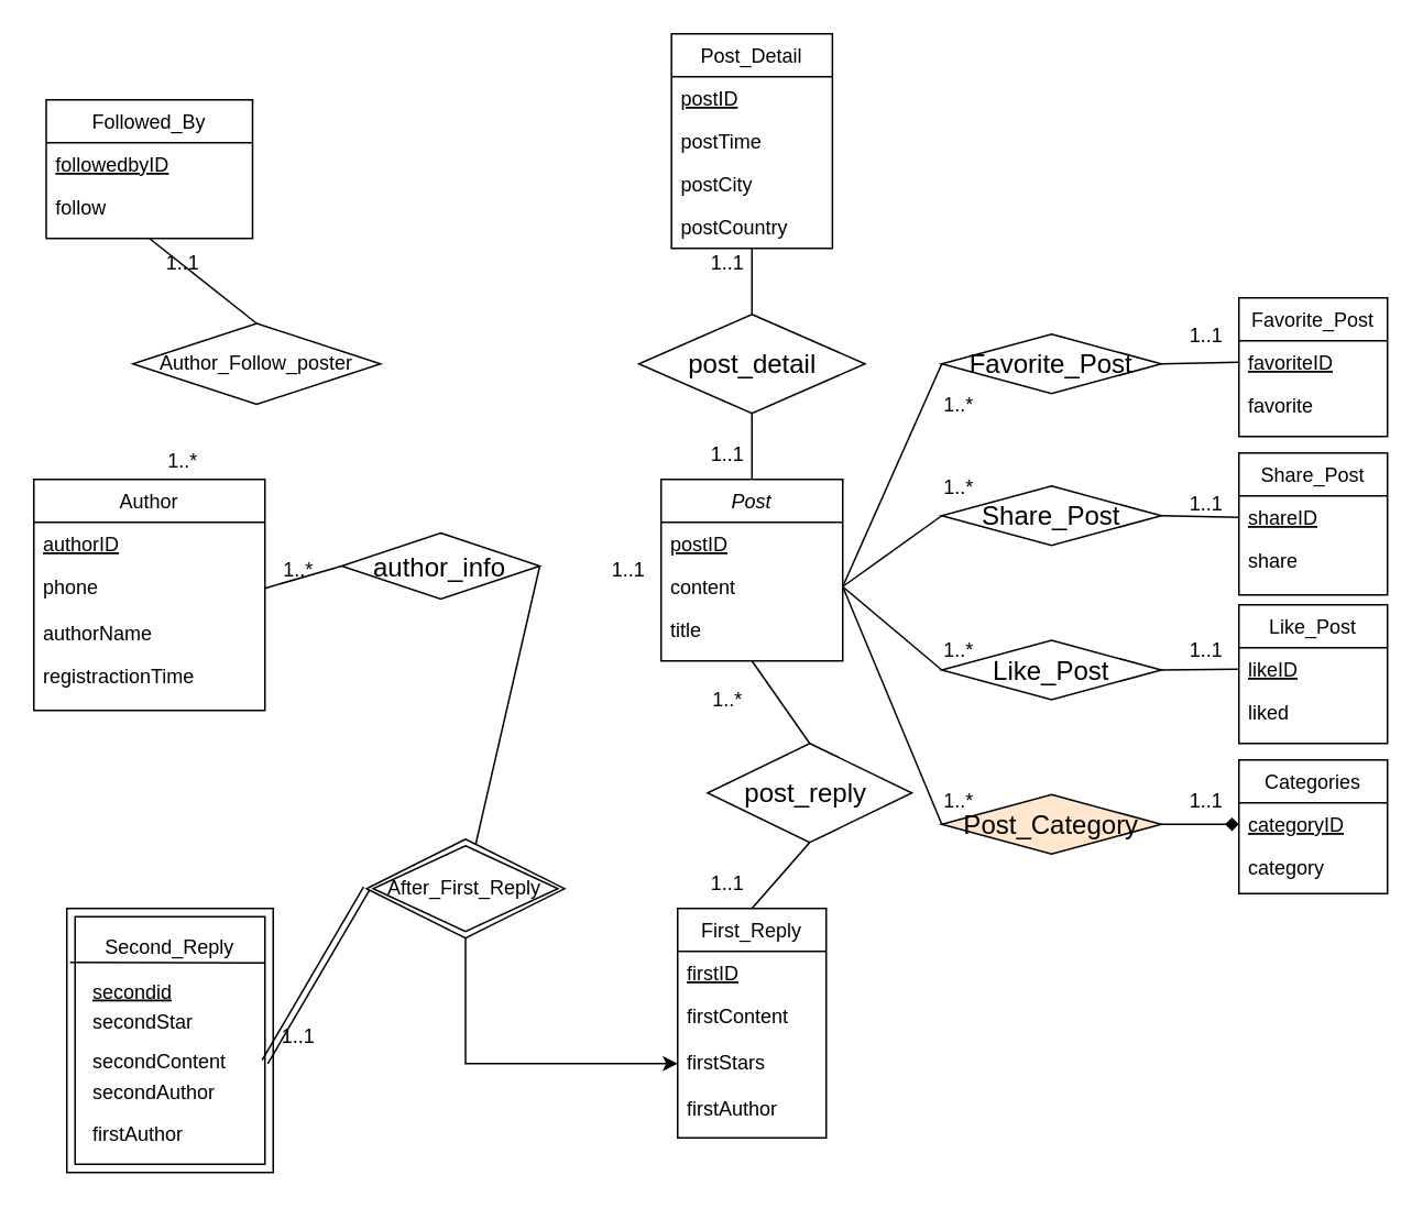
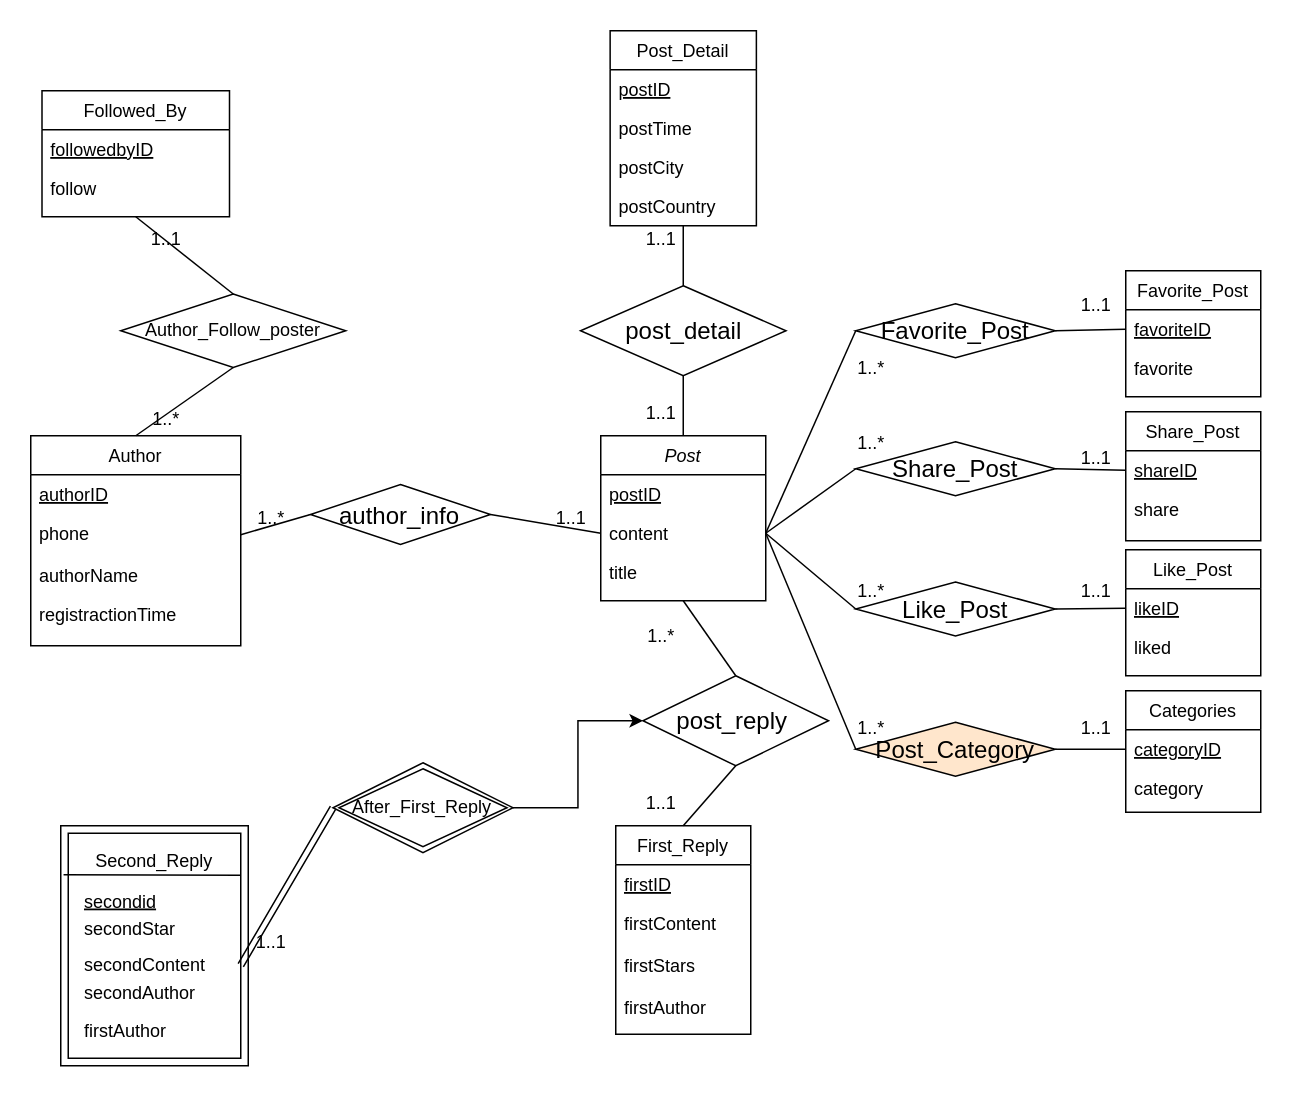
+ <mxCell id="67" value="" style="endArrow=none;html=1;rounded=0;exitX=0.5;exitY=0;exitDx=0;exitDy=0;entryX=0.5;entryY=1;entryDx=0;entryDy=0;" parent="1" source="11" target="65" edge="1"><mxGeometry relative="1" as="geometry"><mxPoint x="140" y="460" as="sourcePoint" /><mxPoint x="300" y="460" as="targetPoint" /></mxGeometry></mxCell>
- <mxCell id="30" value="" style="endArrow=none;html=1;rounded=0;exitX=1;exitY=0.5;exitDx=0;exitDy=0;" parent="1" source="26" target="33" edge="1"><mxGeometry width="50" height="50" relative="1" as="geometry"><mxPoint x="590" y="400" as="sourcePoint" /><mxPoint x="640" y="350" as="targetPoint" /></mxGeometry></mxCell>
+ <mxCell id="30" value="" style="endArrow=none;html=1;rounded=0;exitX=1;exitY=0.5;exitDx=0;exitDy=0;entryX=0;entryY=0.5;entryDx=0;entryDy=0;" parent="1" source="26" target="4" edge="1"><mxGeometry width="50" height="50" relative="1" as="geometry"><mxPoint x="590" y="400" as="sourcePoint" /><mxPoint x="640" y="350" as="targetPoint" /></mxGeometry></mxCell>
- <mxCell id="80" value="" style="endArrow=diamond;html=1;rounded=0;exitX=1;exitY=0.5;exitDx=0;exitDy=0;entryX=0;entryY=0.5;entryDx=0;entryDy=0;" parent="1" source="70" target="60" edge="1"><mxGeometry relative="1" as="geometry"><mxPoint x="703" y="499" as="sourcePoint" /><mxPoint x="750" y="499" as="targetPoint" /></mxGeometry></mxCell>
+ <mxCell id="80" value="" style="endArrow=none;html=1;rounded=0;exitX=1;exitY=0.5;exitDx=0;exitDy=0;entryX=0;entryY=0.5;entryDx=0;entryDy=0;" parent="1" source="70" target="60" edge="1"><mxGeometry relative="1" as="geometry"><mxPoint x="703" y="499" as="sourcePoint" /><mxPoint x="750" y="499" as="targetPoint" /></mxGeometry></mxCell>
- <mxCell id="32" value="" style="edgeStyle=orthogonalEdgeStyle;rounded=0;orthogonalLoop=1;jettySize=auto;html=1;" parent="1" source="33" target="19" edge="1"><mxGeometry relative="1" as="geometry" /></mxCell>
+ <mxCell id="32" value="" style="edgeStyle=orthogonalEdgeStyle;rounded=0;orthogonalLoop=1;jettySize=auto;html=1;" parent="1" source="33" target="27" edge="1"><mxGeometry relative="1" as="geometry" /></mxCell>
